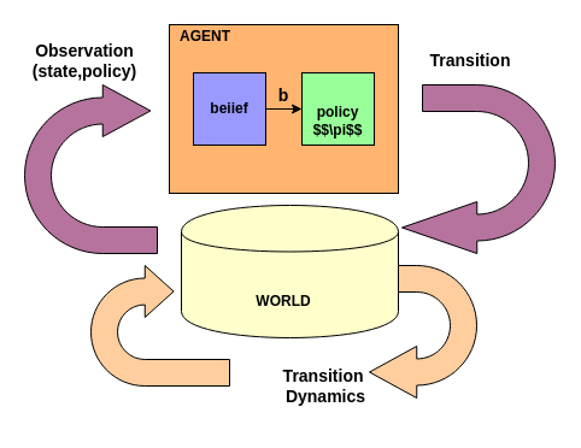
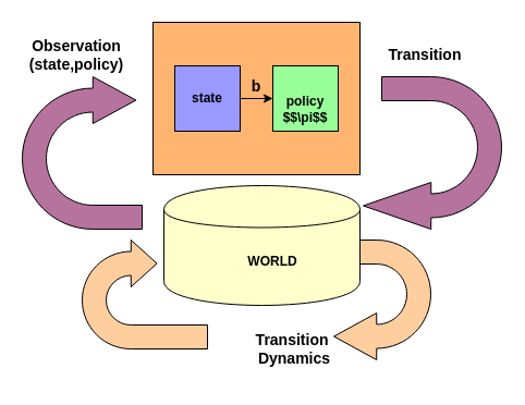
- <mxCell id="8" value="&lt;font style=&quot;font-size: 12px&quot;&gt;&lt;b&gt;AGENT&lt;/b&gt;&lt;/font&gt;" style="text;html=1;strokeColor=none;fillColor=none;align=center;verticalAlign=middle;whiteSpace=wrap;rounded=0;" parent="1" vertex="1"><mxGeometry x="150" y="20" width="40" height="20" as="geometry" /></mxCell>
- <mxCell id="16" value="&lt;b&gt;beiief&lt;/b&gt;" style="text;html=1;strokeColor=none;fillColor=#9999FF;align=center;verticalAlign=middle;whiteSpace=wrap;rounded=0;" vertex="1" parent="1"><mxGeometry x="170" y="80" width="40" height="20" as="geometry" /></mxCell>
+ <mxCell id="16" value="&lt;b&gt;state&lt;/b&gt;" style="text;html=1;strokeColor=none;fillColor=#9999FF;align=center;verticalAlign=middle;whiteSpace=wrap;rounded=0;" vertex="1" parent="1"><mxGeometry x="170" y="80" width="40" height="20" as="geometry" /></mxCell>
- <mxCell id="5" value="&lt;font style=&quot;font-size: 12px&quot;&gt;&lt;b&gt;WORLD&lt;/b&gt;&lt;/font&gt;" style="text;html=1;strokeColor=none;fillColor=none;align=center;verticalAlign=middle;whiteSpace=wrap;rounded=0;" parent="1" vertex="1"><mxGeometry x="215" y="240" width="40" height="20" as="geometry" /></mxCell>
+ <mxCell id="5" value="&lt;font style=&quot;font-size: 12px&quot;&gt;&lt;b&gt;WORLD&lt;/b&gt;&lt;/font&gt;" style="text;html=1;strokeColor=none;fillColor=none;align=center;verticalAlign=middle;whiteSpace=wrap;rounded=0;" parent="1" vertex="1"><mxGeometry x="230" y="230" width="40" height="20" as="geometry" /></mxCell>
